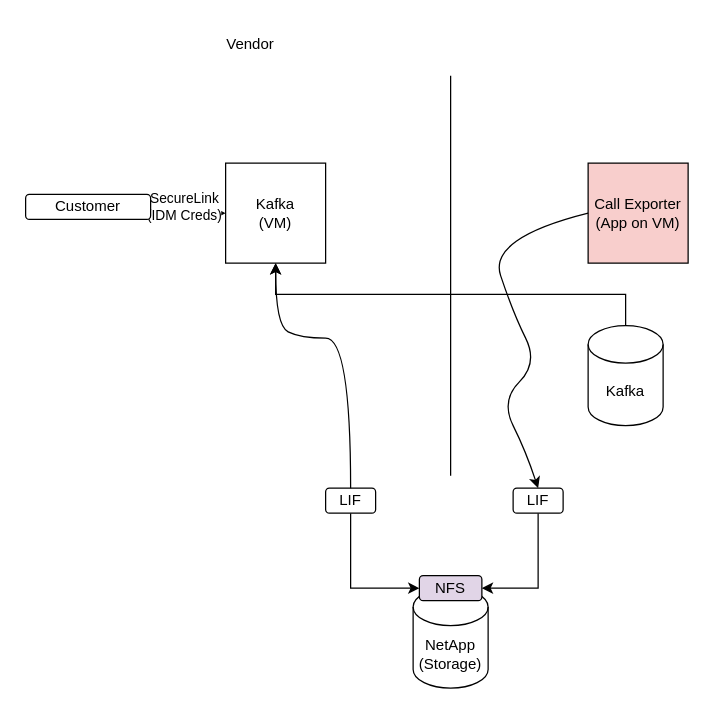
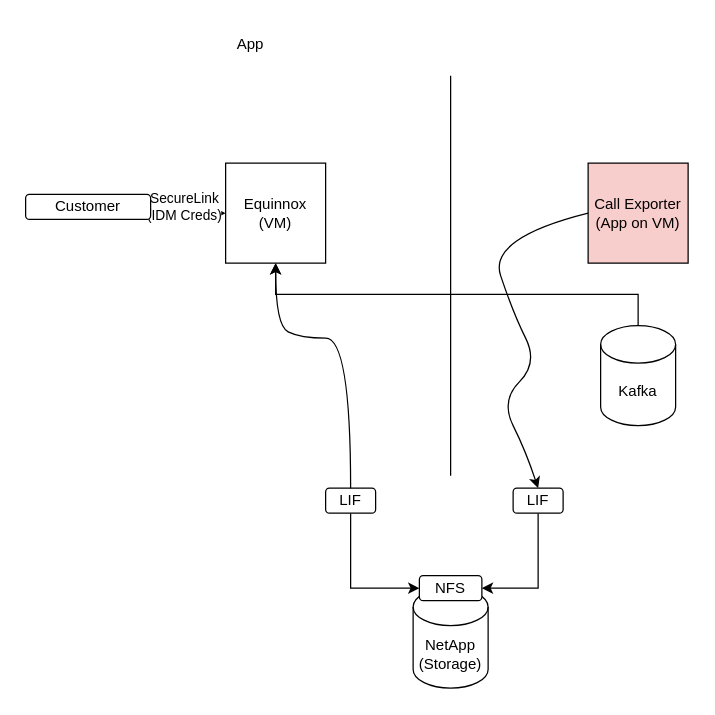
- <mxCell id="3" value="Vendor" style="text;html=1;strokeColor=none;fillColor=none;align=center;verticalAlign=middle;whiteSpace=wrap;rounded=0;" parent="1" vertex="1"><mxGeometry x="170" y="20" width="60" height="30" as="geometry" /></mxCell>
+ <mxCell id="3" value="App" style="text;html=1;strokeColor=none;fillColor=none;align=center;verticalAlign=middle;whiteSpace=wrap;rounded=0;" parent="1" vertex="1"><mxGeometry x="170" y="20" width="60" height="30" as="geometry" /></mxCell>
- <mxCell id="14" value="Kafka&lt;br&gt;(VM)" style="whiteSpace=wrap;html=1;aspect=fixed;" parent="1" vertex="1"><mxGeometry x="180" y="130" width="80" height="80" as="geometry" /></mxCell>
+ <mxCell id="14" value="Equinnox&lt;br&gt;(VM)" style="whiteSpace=wrap;html=1;aspect=fixed;" parent="1" vertex="1"><mxGeometry x="180" y="130" width="80" height="80" as="geometry" /></mxCell>
- <mxCell id="6" value="Kafka" style="shape=cylinder3;whiteSpace=wrap;html=1;boundedLbl=1;backgroundOutline=1;size=15;" parent="1" vertex="1"><mxGeometry x="470" y="260" width="60" height="80" as="geometry" /></mxCell>
+ <mxCell id="6" value="Kafka" style="shape=cylinder3;whiteSpace=wrap;html=1;boundedLbl=1;backgroundOutline=1;size=15;" parent="1" vertex="1"><mxGeometry x="480" y="260" width="60" height="80" as="geometry" /></mxCell>
- <mxCell id="12" value="NFS" style="rounded=1;whiteSpace=wrap;html=1;fillColor=#e1d5e7;" parent="1" vertex="1"><mxGeometry x="335" y="460" width="50" height="20" as="geometry" /></mxCell>
+ <mxCell id="12" value="NFS" style="rounded=1;whiteSpace=wrap;html=1;" parent="1" vertex="1"><mxGeometry x="335" y="460" width="50" height="20" as="geometry" /></mxCell>
